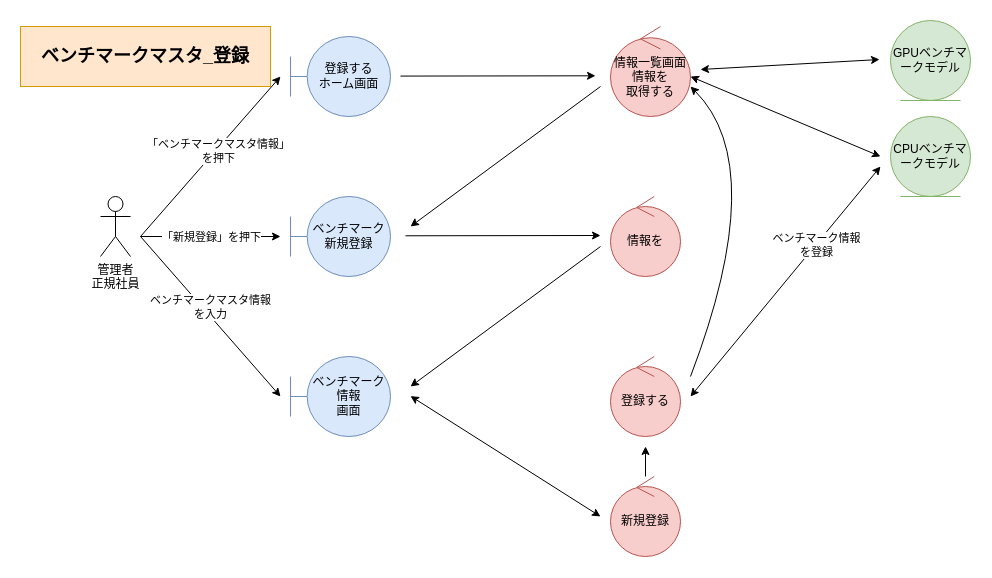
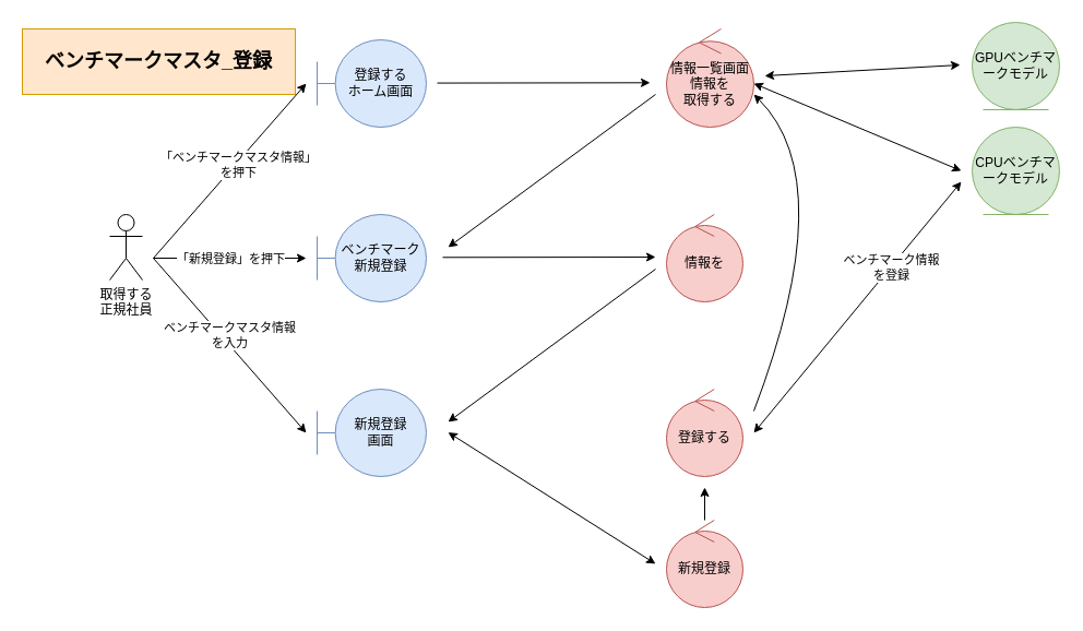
- <mxCell id="2" value="管理者&lt;br&gt;正規社員" style="shape=umlActor;verticalLabelPosition=bottom;verticalAlign=top;html=1;" vertex="1" parent="1"><mxGeometry x="100" y="196" width="30" height="60" as="geometry" /></mxCell>
+ <mxCell id="2" value="取得する&lt;br&gt;正規社員" style="shape=umlActor;verticalLabelPosition=bottom;verticalAlign=top;html=1;" vertex="1" parent="1"><mxGeometry x="100" y="196" width="30" height="60" as="geometry" /></mxCell>
- <mxCell id="5" value="ベンチマーク情報&lt;br&gt;画面" style="shape=umlBoundary;whiteSpace=wrap;html=1;fillColor=#dae8fc;strokeColor=#6c8ebf;" vertex="1" parent="1"><mxGeometry x="290" y="356" width="100" height="80" as="geometry" /></mxCell>
+ <mxCell id="5" value="新規登録&lt;br&gt;画面" style="shape=umlBoundary;whiteSpace=wrap;html=1;fillColor=#dae8fc;strokeColor=#6c8ebf;" vertex="1" parent="1"><mxGeometry x="290" y="356" width="100" height="80" as="geometry" /></mxCell>
